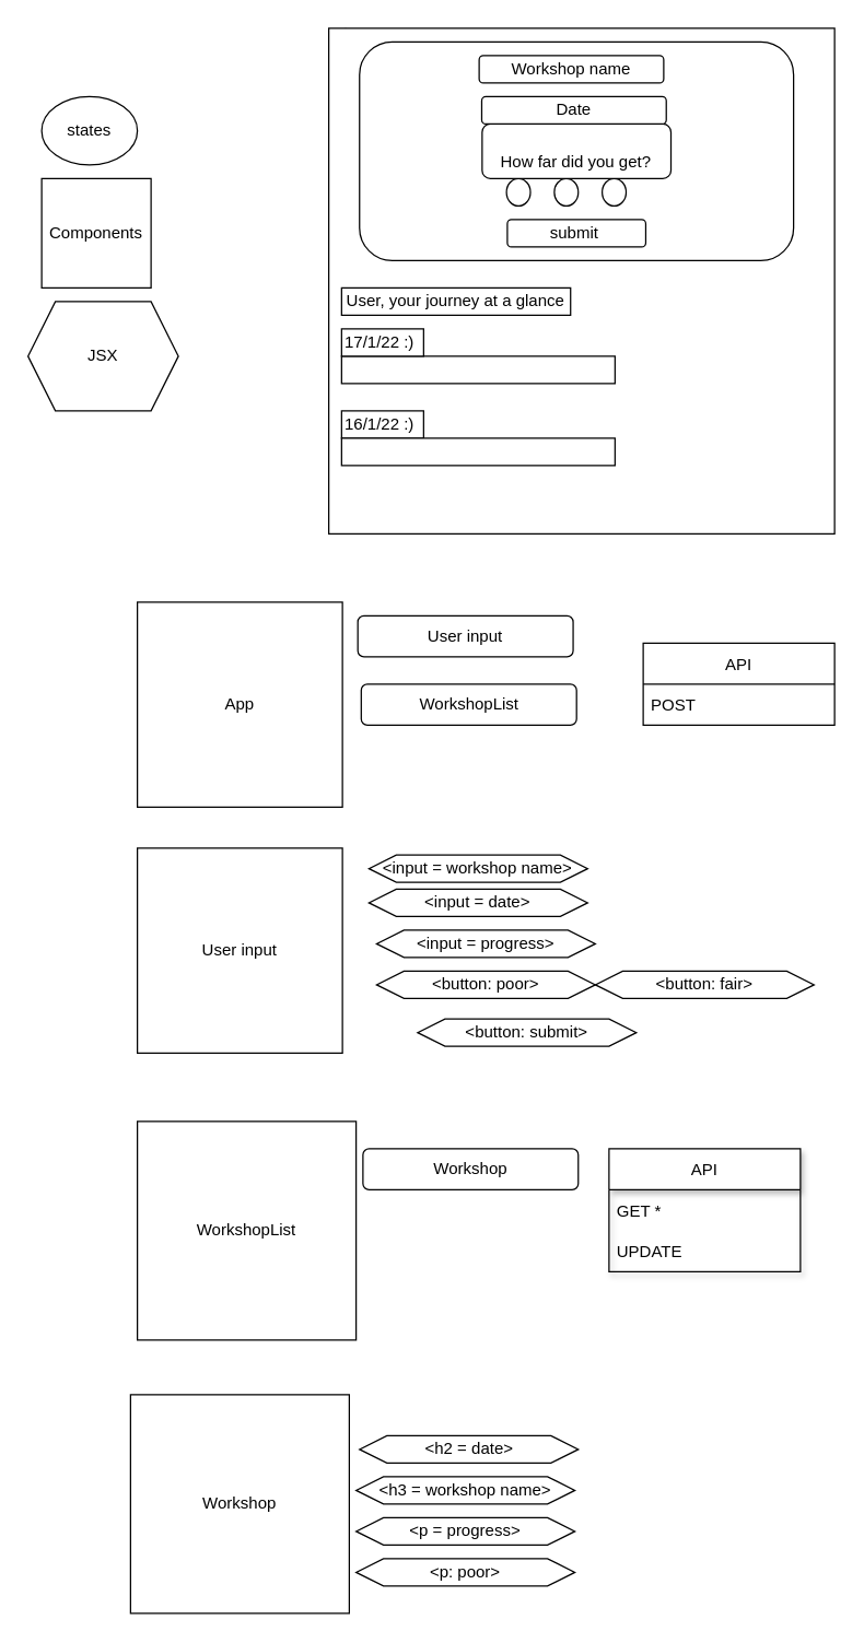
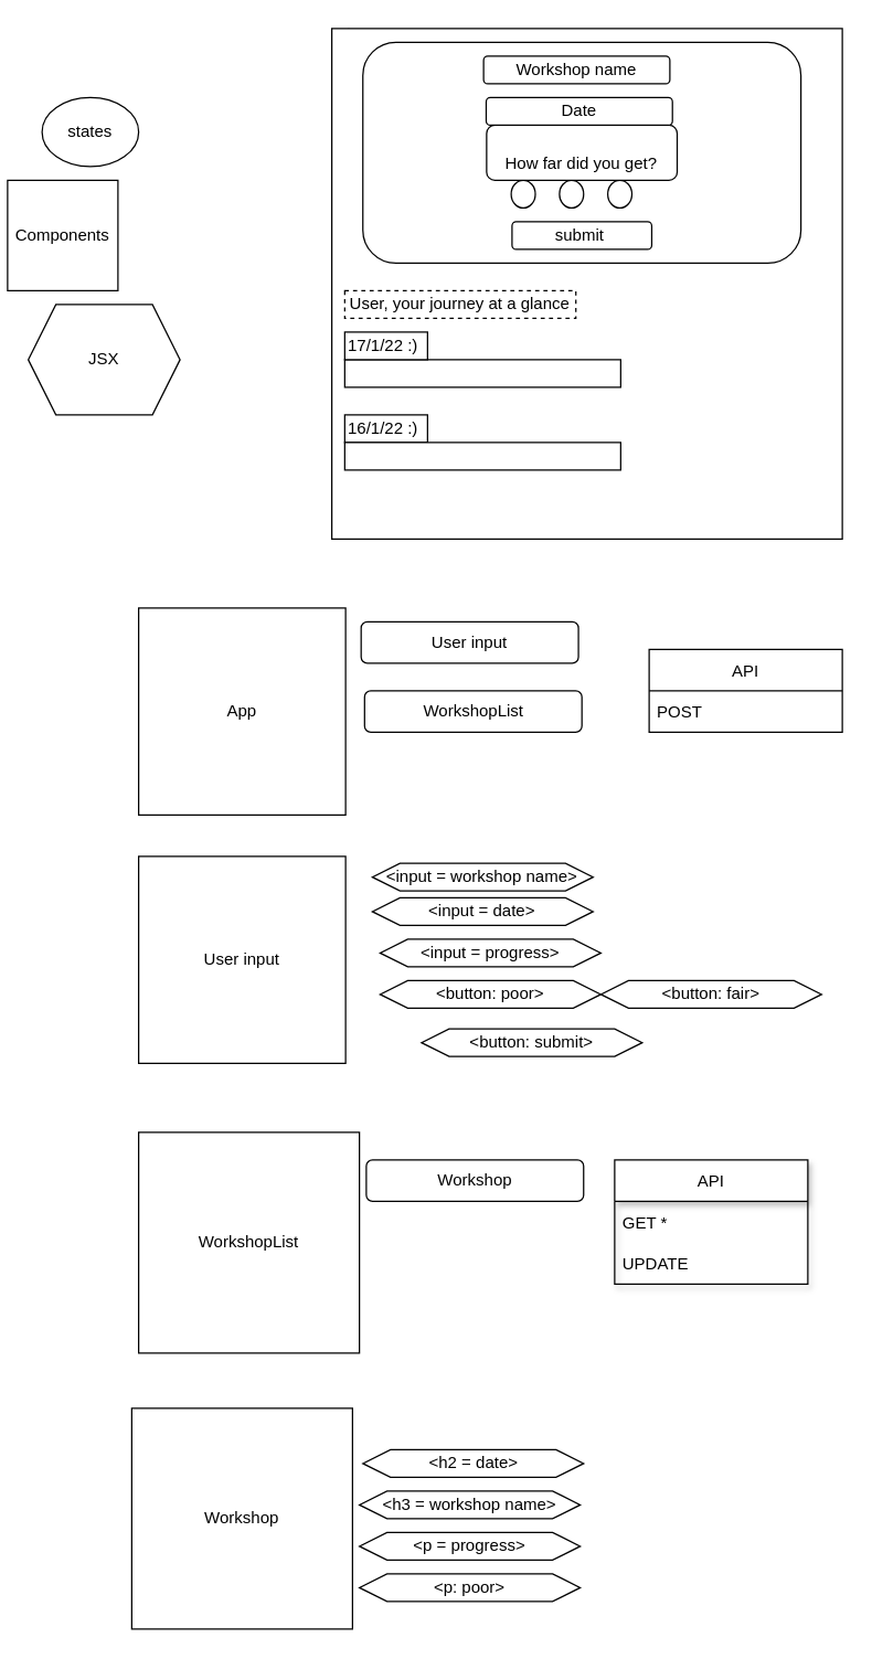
- <mxCell id="22" value="Components" style="whiteSpace=wrap;html=1;aspect=fixed;" vertex="1" parent="1"><mxGeometry y="130" width="80" height="80" as="geometry" x="30" /></mxCell>
+ <mxCell id="22" value="Components" style="whiteSpace=wrap;html=1;aspect=fixed;" vertex="1" parent="1"><mxGeometry x="5" y="130" width="80" height="80" as="geometry" /></mxCell>
- <mxCell id="12" value="User, your journey at a glance" style="rounded=0;whiteSpace=wrap;html=1;" vertex="1" parent="1"><mxGeometry x="249.38" y="210" width="167.5" height="20" as="geometry" /></mxCell>
+ <mxCell id="12" value="User, your journey at a glance" style="rounded=0;whiteSpace=wrap;html=1;dashed=1;" vertex="1" parent="1"><mxGeometry x="249.38" y="210" width="167.5" height="20" as="geometry" /></mxCell>
